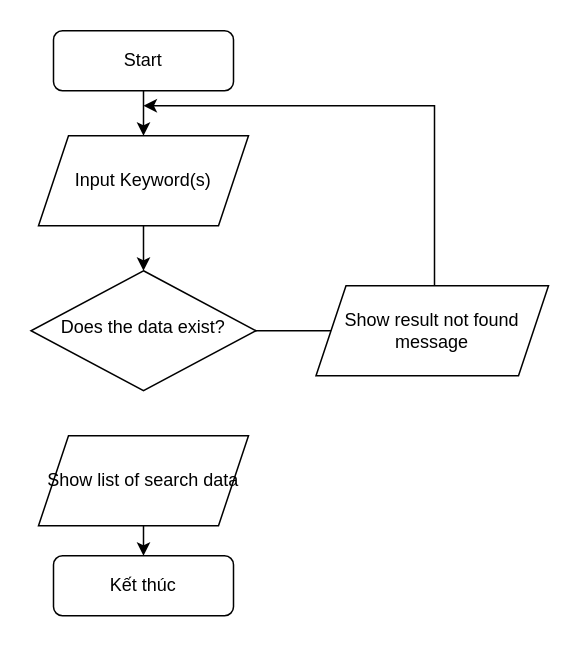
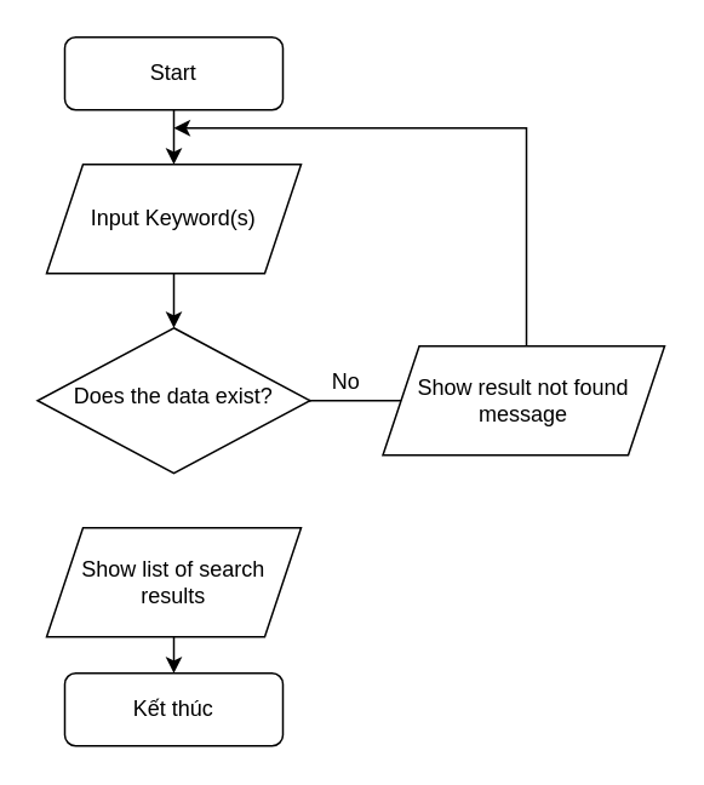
+ <mxCell id="13" value="No" style="text;html=1;strokeColor=none;fillColor=none;align=center;verticalAlign=middle;whiteSpace=wrap;rounded=0;" parent="1" vertex="1"><mxGeometry x="170" y="200" width="40" height="20" as="geometry" /></mxCell>
- <mxCell id="10" value="Show list of search data" style="shape=parallelogram;perimeter=parallelogramPerimeter;whiteSpace=wrap;html=1;fixedSize=1;" parent="1" vertex="1"><mxGeometry x="25" y="290" width="140" height="60" as="geometry" /></mxCell>
+ <mxCell id="10" value="Show list of search results" style="shape=parallelogram;perimeter=parallelogramPerimeter;whiteSpace=wrap;html=1;fixedSize=1;" parent="1" vertex="1"><mxGeometry x="25" y="290" width="140" height="60" as="geometry" /></mxCell>
